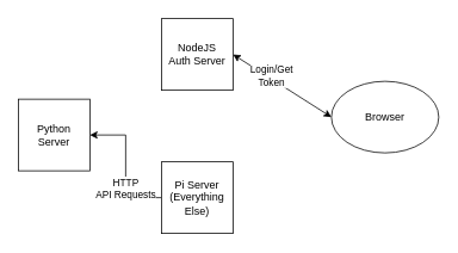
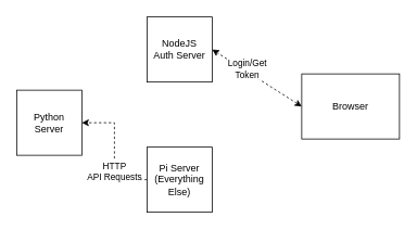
- <mxCell id="8" value="" style="endArrow=classic;startArrow=classic;html=1;entryX=0;entryY=0.5;entryDx=0;entryDy=0;exitX=1;exitY=0.5;exitDx=0;exitDy=0;" edge="1" parent="1" source="3" target="7"><mxGeometry width="50" height="50" relative="1" as="geometry"><mxPoint x="240" y="200" as="sourcePoint" /><mxPoint x="290" y="150" as="targetPoint" /></mxGeometry></mxCell>
+ <mxCell id="8" value="" style="endArrow=classic;startArrow=classic;html=1;entryX=0;entryY=0.5;entryDx=0;entryDy=0;exitX=1;exitY=0.5;exitDx=0;exitDy=0;dashed=1;" edge="1" parent="1" source="3" target="7"><mxGeometry width="50" height="50" relative="1" as="geometry"><mxPoint x="240" y="200" as="sourcePoint" /><mxPoint x="290" y="150" as="targetPoint" /></mxGeometry></mxCell>
- <mxCell id="7" value="Browser" style="ellipse;whiteSpace=wrap;html=1;" vertex="1" parent="1"><mxGeometry x="370" y="90" width="120" height="80" as="geometry" /></mxCell>
+ <mxCell id="7" value="Browser" style="whiteSpace=wrap;html=1;rounded=0;" vertex="1" parent="1"><mxGeometry x="370" y="90" width="120" height="80" as="geometry" /></mxCell>
- <mxCell id="4" style="edgeStyle=orthogonalEdgeStyle;rounded=0;orthogonalLoop=1;jettySize=auto;html=1;exitX=0;exitY=0.5;exitDx=0;exitDy=0;entryX=1;entryY=0.5;entryDx=0;entryDy=0;" edge="1" parent="1" source="6" target="2"><mxGeometry relative="1" as="geometry" /></mxCell>
+ <mxCell id="4" style="edgeStyle=orthogonalEdgeStyle;rounded=0;orthogonalLoop=1;jettySize=auto;html=1;exitX=0;exitY=0.5;exitDx=0;exitDy=0;entryX=1;entryY=0.5;entryDx=0;entryDy=0;dashed=1;" edge="1" parent="1" source="6" target="2"><mxGeometry relative="1" as="geometry" /></mxCell>
